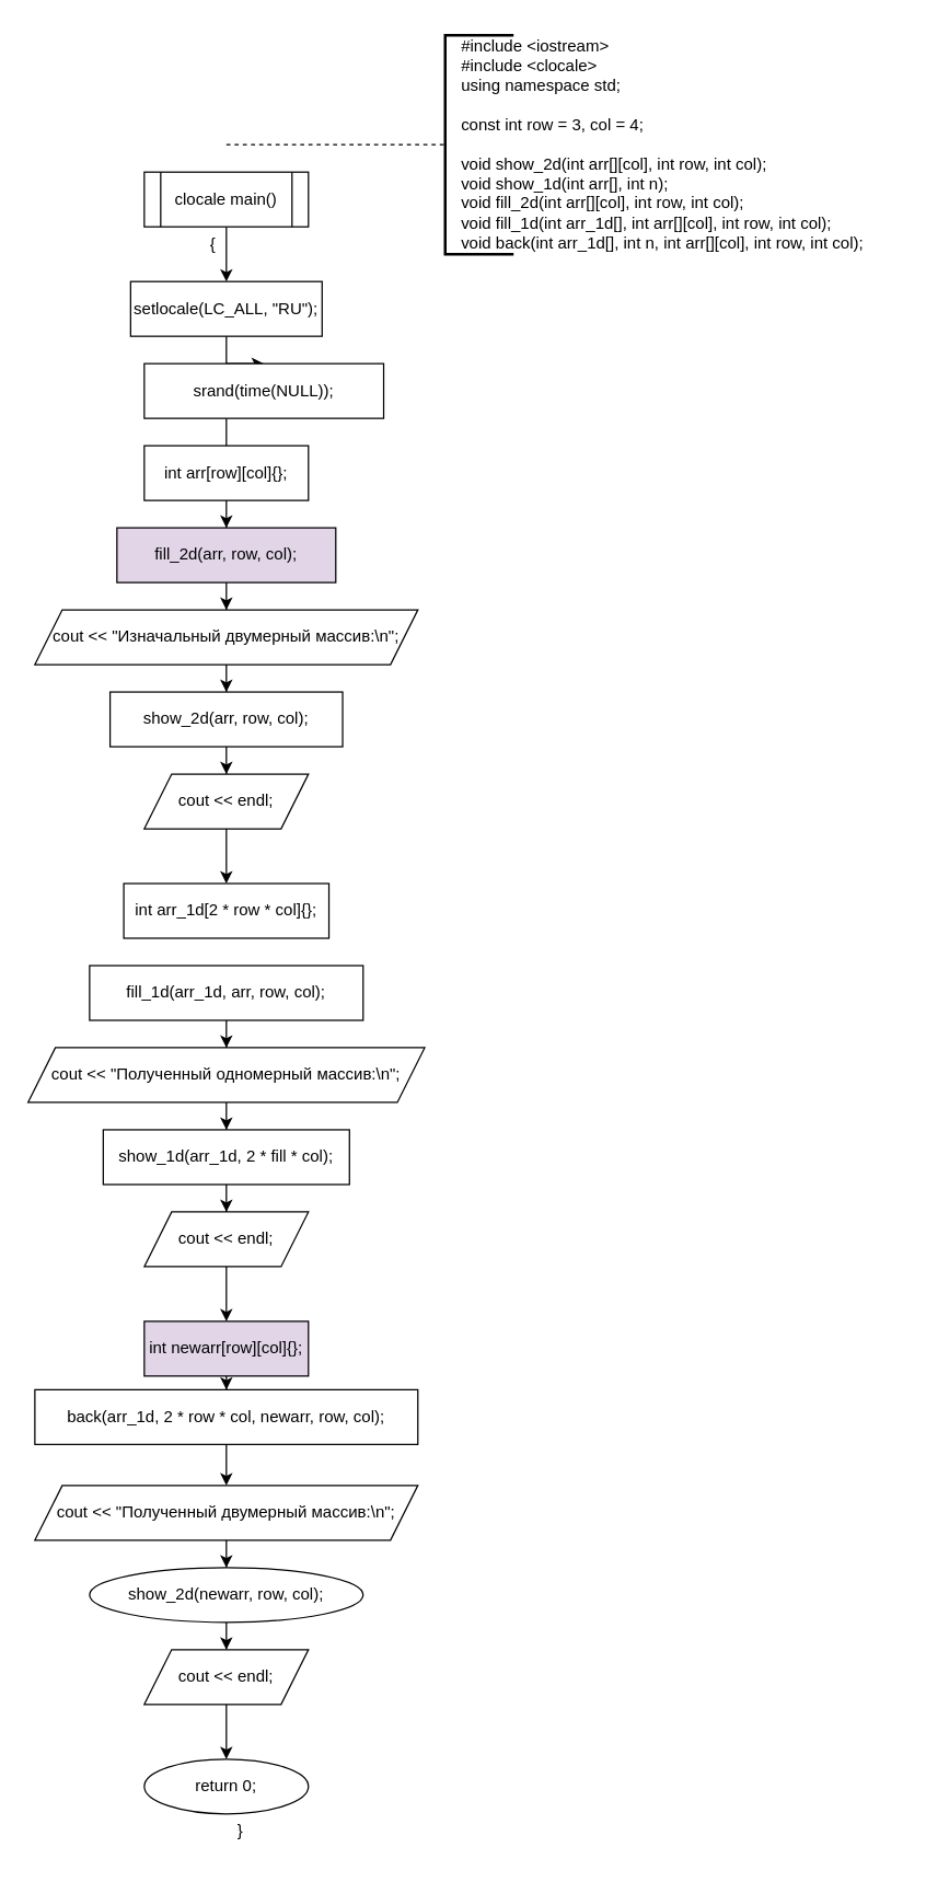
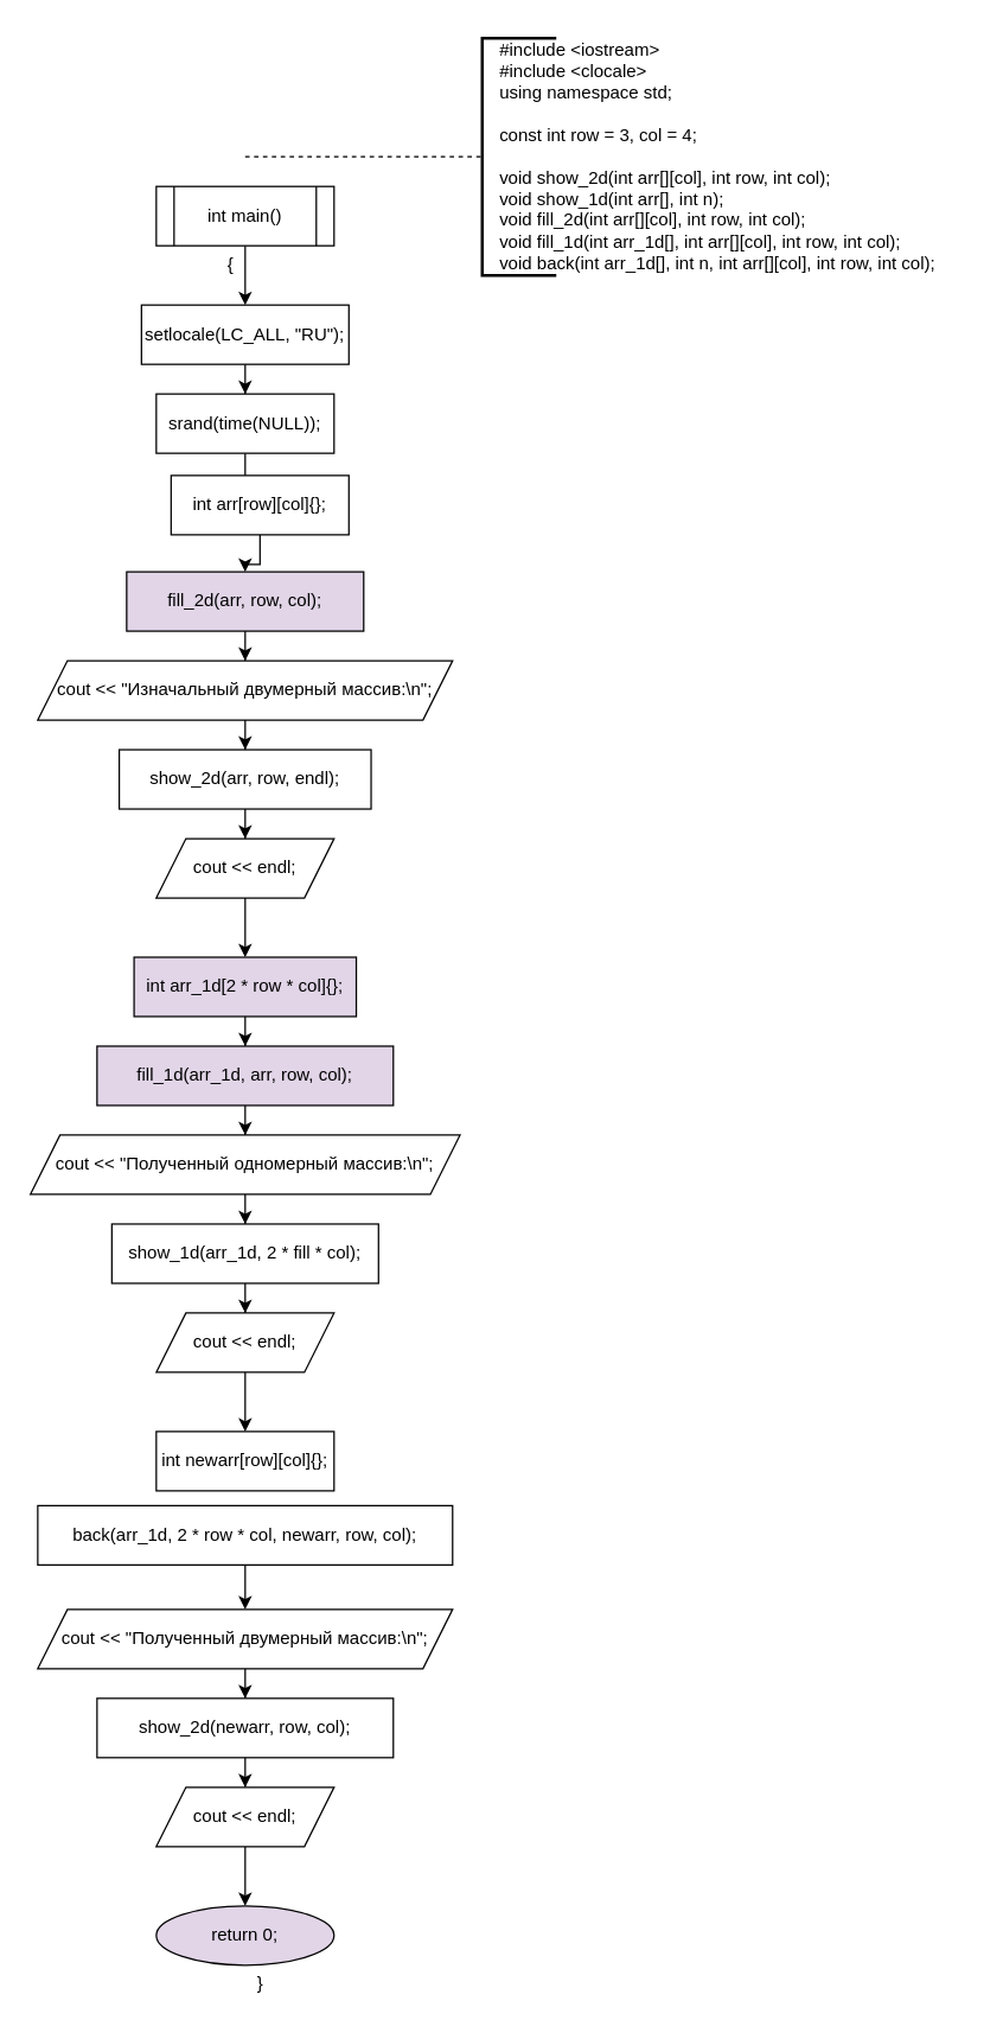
- <mxCell id="3" value="clocale main()" style="shape=process;whiteSpace=wrap;html=1;backgroundOutline=1;" parent="1" vertex="1"><mxGeometry x="105" y="125" width="120" height="40" as="geometry" /></mxCell>
+ <mxCell id="3" value="int main()" style="shape=process;whiteSpace=wrap;html=1;backgroundOutline=1;" parent="1" vertex="1"><mxGeometry x="105" y="125" width="120" height="40" as="geometry" /></mxCell>
- <mxCell id="11" value="srand(time(NULL));" style="whiteSpace=wrap;html=1;" parent="1" vertex="1"><mxGeometry x="105" y="265" width="175" height="40" as="geometry" /></mxCell>
+ <mxCell id="11" value="srand(time(NULL));" style="whiteSpace=wrap;html=1;" parent="1" vertex="1"><mxGeometry x="105" y="265" width="120" height="40" as="geometry" /></mxCell>
- <mxCell id="13" value="int arr[row][col]{};" style="whiteSpace=wrap;html=1;" parent="1" vertex="1"><mxGeometry x="105" y="325" width="120" height="40" as="geometry" /></mxCell>
+ <mxCell id="13" value="int arr[row][col]{};" style="whiteSpace=wrap;html=1;" parent="1" vertex="1"><mxGeometry x="115" y="320" width="120" height="40" as="geometry" /></mxCell>
- <mxCell id="19" value="show_2d(arr, row, col);" style="whiteSpace=wrap;html=1;" parent="1" vertex="1"><mxGeometry x="80" y="505" width="170" height="40" as="geometry" /></mxCell>
+ <mxCell id="19" value="show_2d(arr, row, endl);" style="whiteSpace=wrap;html=1;" parent="1" vertex="1"><mxGeometry x="80" y="505" width="170" height="40" as="geometry" /></mxCell>
- <mxCell id="23" value="int arr_1d[2 * row * col]{};" style="whiteSpace=wrap;html=1;" parent="1" vertex="1"><mxGeometry x="90" y="645" width="150" height="40" as="geometry" /></mxCell>
+ <mxCell id="23" value="int arr_1d[2 * row * col]{};" style="whiteSpace=wrap;html=1;fillColor=#e1d5e7;" parent="1" vertex="1"><mxGeometry x="90" y="645" width="150" height="40" as="geometry" /></mxCell>
+ <mxCell id="22" value="" style="edgeStyle=orthogonalEdgeStyle;rounded=0;orthogonalLoop=1;jettySize=auto;html=1;" parent="1" source="23" target="25" edge="1"><mxGeometry relative="1" as="geometry" /></mxCell>
- <mxCell id="25" value="fill_1d(arr_1d, arr, row, col);" style="whiteSpace=wrap;html=1;" parent="1" vertex="1"><mxGeometry x="65" y="705" width="200" height="40" as="geometry" /></mxCell>
+ <mxCell id="25" value="fill_1d(arr_1d, arr, row, col);" style="whiteSpace=wrap;html=1;fillColor=#e1d5e7;" parent="1" vertex="1"><mxGeometry x="65" y="705" width="200" height="40" as="geometry" /></mxCell>
- <mxCell id="33" value="int newarr[row][col]{};" style="whiteSpace=wrap;html=1;fillColor=#e1d5e7;" parent="1" vertex="1"><mxGeometry x="105" y="965" width="120" height="40" as="geometry" /></mxCell>
+ <mxCell id="33" value="int newarr[row][col]{};" style="whiteSpace=wrap;html=1;" parent="1" vertex="1"><mxGeometry x="105" y="965" width="120" height="40" as="geometry" /></mxCell>
- <mxCell id="32" value="" style="edgeStyle=orthogonalEdgeStyle;rounded=0;orthogonalLoop=1;jettySize=auto;html=1;" parent="1" source="33" target="35" edge="1"><mxGeometry relative="1" as="geometry" /></mxCell>
- <mxCell id="39" value="show_2d(newarr, row, col);" style="ellipse;whiteSpace=wrap;html=1;" parent="1" vertex="1"><mxGeometry x="65" y="1145" width="200" height="40" as="geometry" /></mxCell>
+ <mxCell id="39" value="show_2d(newarr, row, col);" style="whiteSpace=wrap;html=1;" parent="1" vertex="1"><mxGeometry x="65" y="1145" width="200" height="40" as="geometry" /></mxCell>
- <mxCell id="42" value="return 0;" style="ellipse;whiteSpace=wrap;html=1;" parent="1" vertex="1"><mxGeometry x="105" y="1285" width="120" height="40" as="geometry" /></mxCell>
+ <mxCell id="42" value="return 0;" style="ellipse;whiteSpace=wrap;html=1;fillColor=#e1d5e7;" parent="1" vertex="1"><mxGeometry x="105" y="1285" width="120" height="40" as="geometry" /></mxCell>
